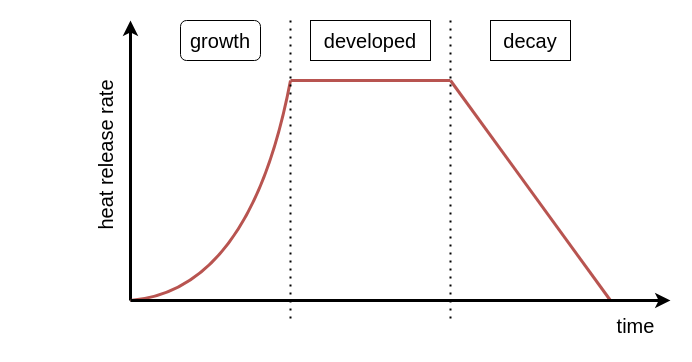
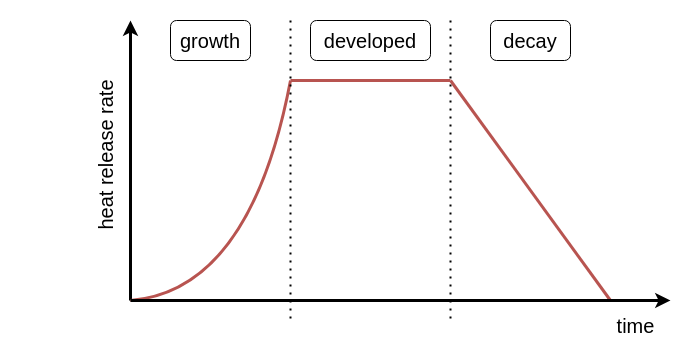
- <mxCell id="10" value="growth" style="rounded=1;whiteSpace=wrap;html=1;fontSize=20;" vertex="1" parent="1"><mxGeometry x="180" y="20" width="80" height="40" as="geometry" /></mxCell>
+ <mxCell id="10" value="growth" style="rounded=1;whiteSpace=wrap;html=1;fontSize=20;" vertex="1" parent="1"><mxGeometry x="170" y="20" width="80" height="40" as="geometry" /></mxCell>
- <mxCell id="11" value="developed" style="whiteSpace=wrap;html=1;fontSize=20;rounded=0;" vertex="1" parent="1"><mxGeometry x="310" y="20" width="120" height="40" as="geometry" /></mxCell>
+ <mxCell id="11" value="developed" style="rounded=1;whiteSpace=wrap;html=1;fontSize=20;" vertex="1" parent="1"><mxGeometry x="310" y="20" width="120" height="40" as="geometry" /></mxCell>
- <mxCell id="12" value="decay" style="whiteSpace=wrap;html=1;fontSize=20;rounded=0;" vertex="1" parent="1"><mxGeometry x="490" y="20" width="80" height="40" as="geometry" /></mxCell>
+ <mxCell id="12" value="decay" style="rounded=1;whiteSpace=wrap;html=1;fontSize=20;" vertex="1" parent="1"><mxGeometry x="490" y="20" width="80" height="40" as="geometry" /></mxCell>
